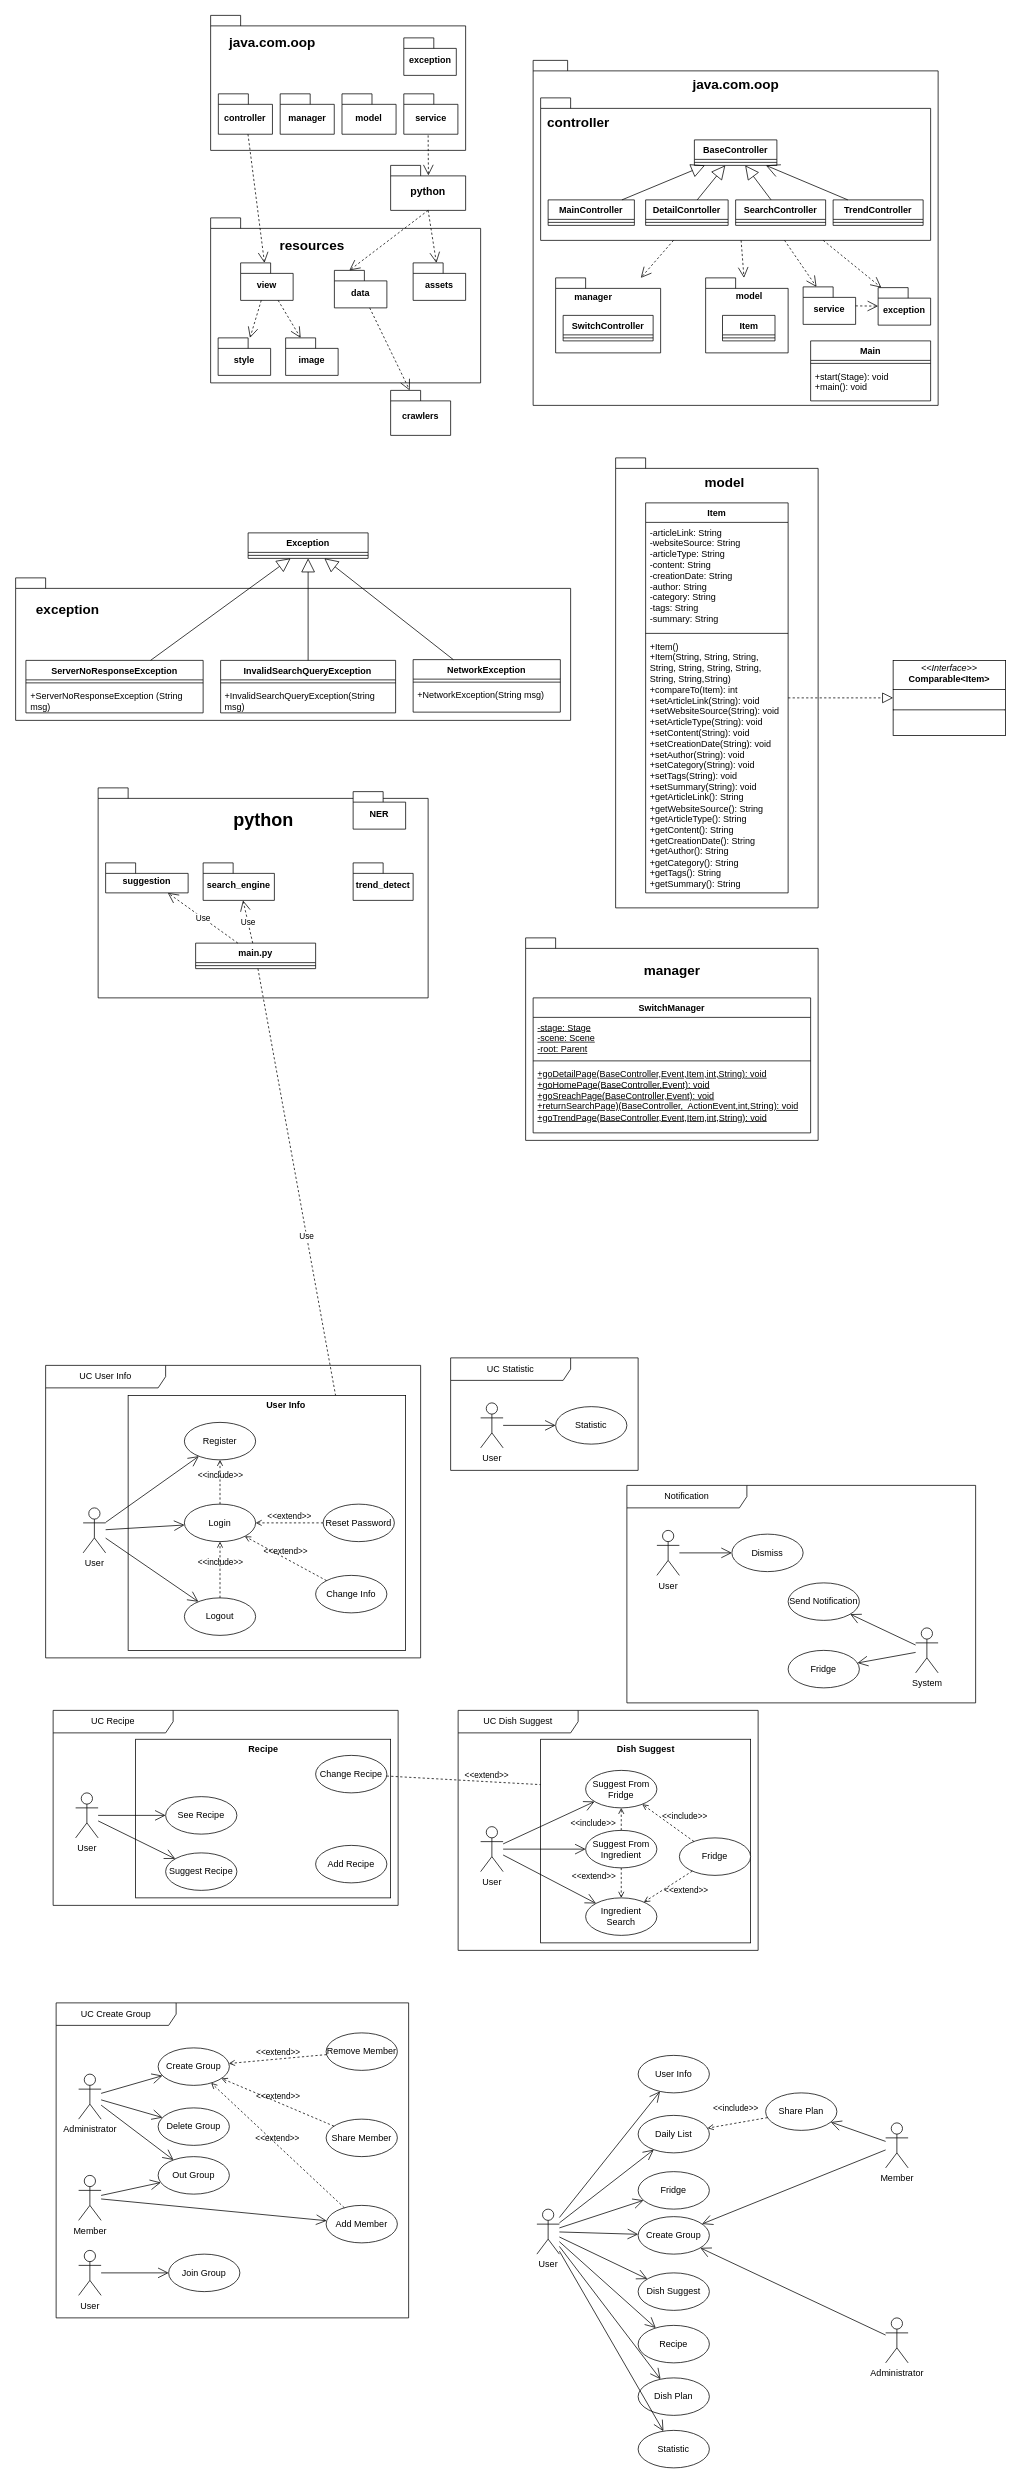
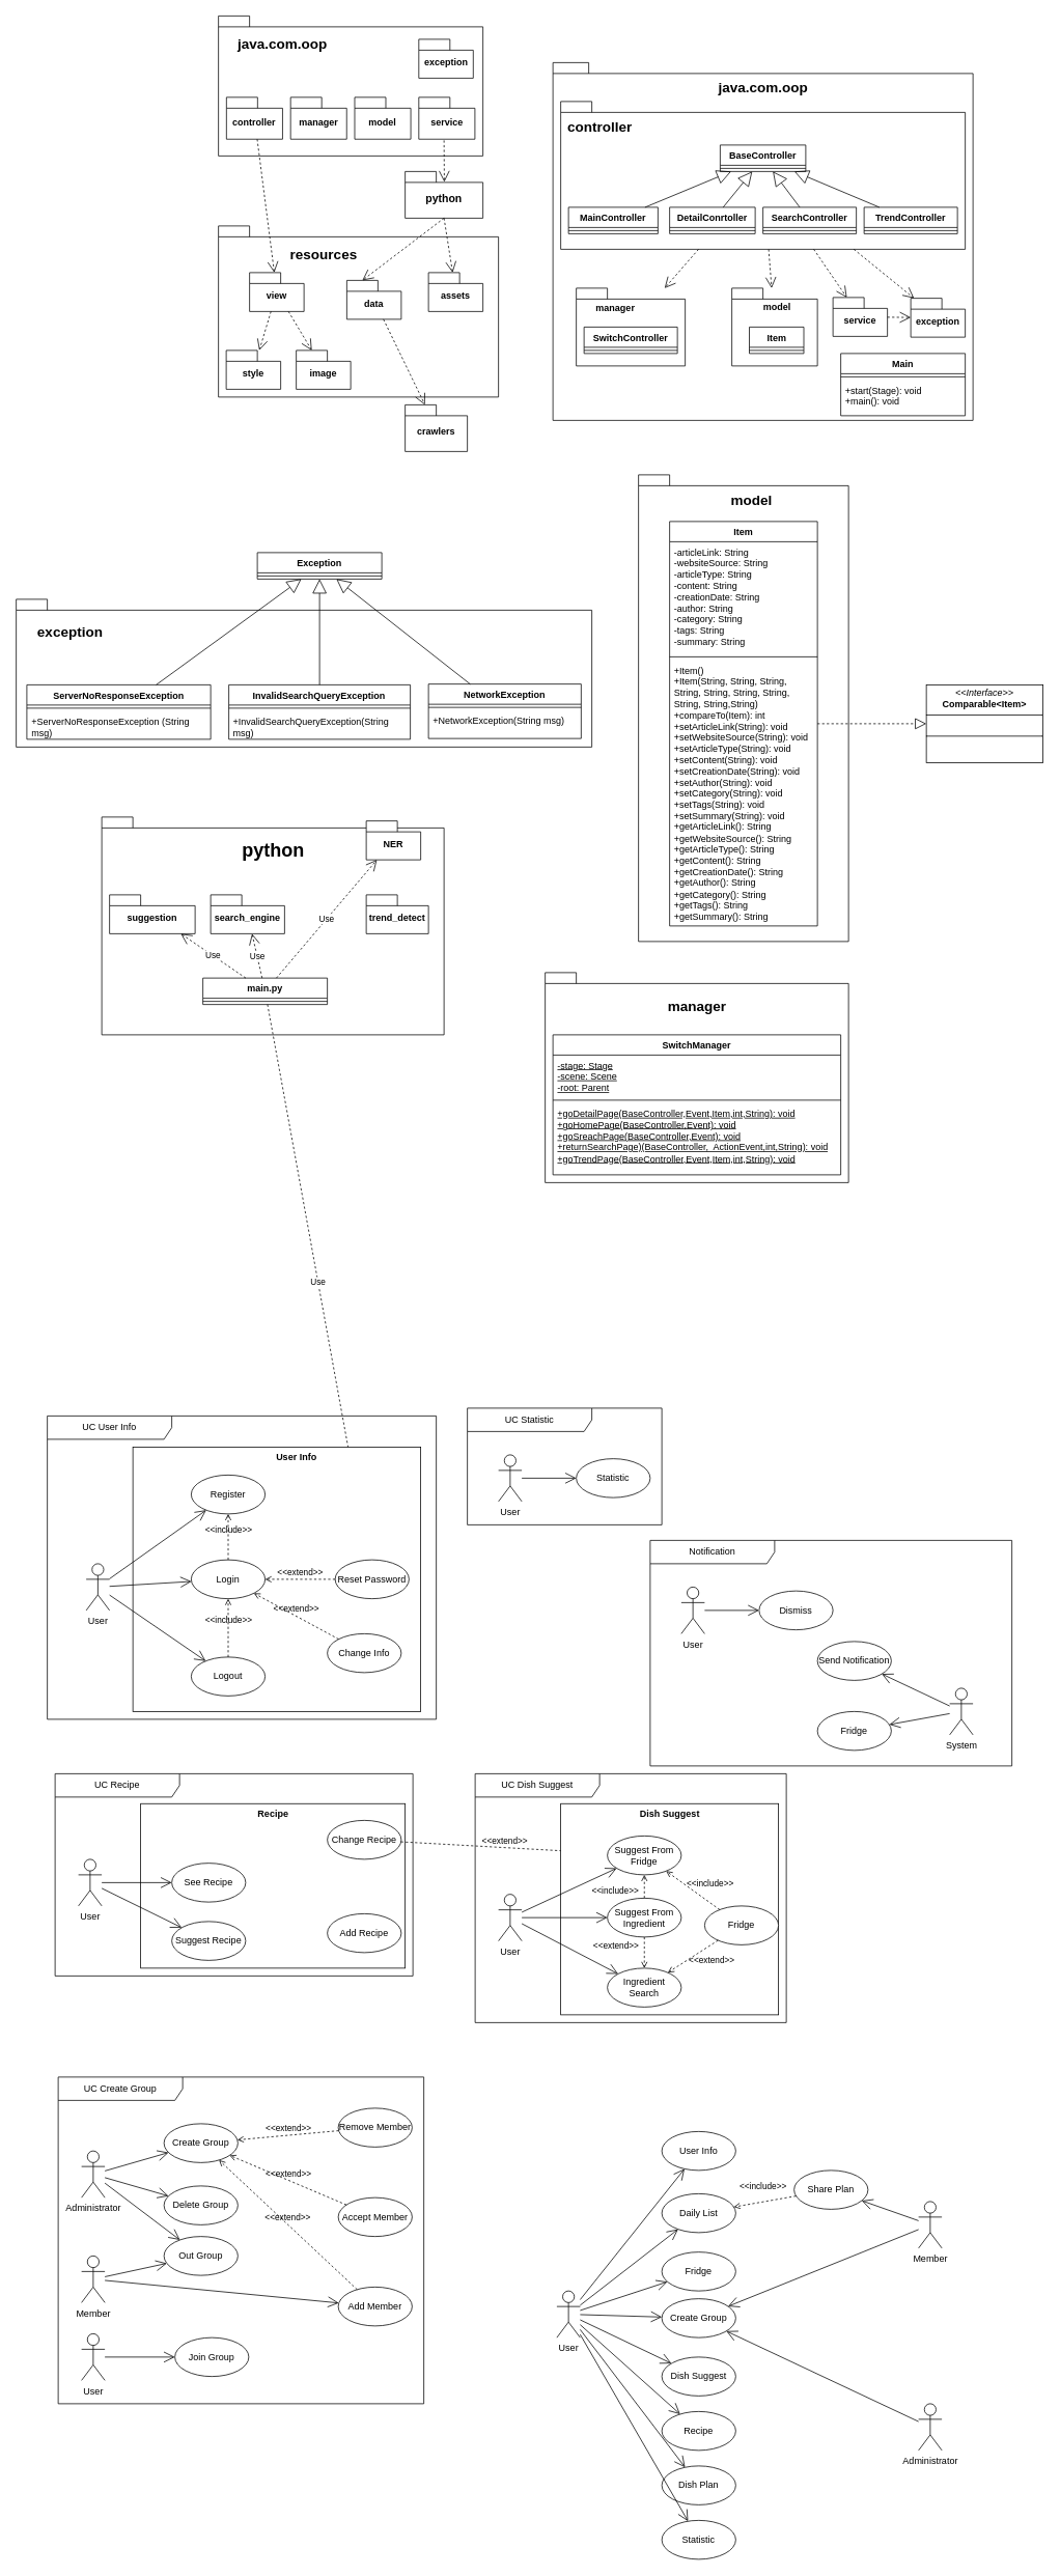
- <mxCell id="44" value="" style="endArrow=open;endSize=16;endFill=0;html=1;rounded=0;" parent="31" source="42" target="40" edge="1"><mxGeometry width="160" relative="1" as="geometry"><mxPoint x="370.005" y="46" as="sourcePoint" /><mxPoint x="479.255" y="92" as="targetPoint" /></mxGeometry></mxCell>
+ <mxCell id="44" value="" style="endArrow=block;endSize=16;endFill=0;html=1;rounded=0;" parent="31" source="42" target="40" edge="1"><mxGeometry width="160" relative="1" as="geometry"><mxPoint x="370.005" y="46" as="sourcePoint" /><mxPoint x="479.255" y="92" as="targetPoint" /></mxGeometry></mxCell>
- <mxCell id="78" value="suggestion" style="shape=folder;fontStyle=1;spacingTop=10;tabWidth=40;tabHeight=14;tabPosition=left;html=1;whiteSpace=wrap;" parent="72" vertex="1"><mxGeometry x="10" y="100" width="110" height="40" as="geometry" /></mxCell>
+ <mxCell id="78" value="suggestion" style="shape=folder;fontStyle=1;spacingTop=10;tabWidth=40;tabHeight=14;tabPosition=left;html=1;whiteSpace=wrap;" parent="72" vertex="1"><mxGeometry x="10" y="100" width="110" height="50" as="geometry" /></mxCell>
+ <mxCell id="83" value="Use" style="endArrow=open;endSize=12;dashed=1;html=1;rounded=0;" parent="72" source="79" target="77" edge="1"><mxGeometry width="160" relative="1" as="geometry"><mxPoint x="330" y="190" as="sourcePoint" /><mxPoint x="490" y="190" as="targetPoint" /></mxGeometry></mxCell>
- <mxCell id="167" value="&lt;span style=&quot;background-color: initial;&quot;&gt;Share Member&lt;/span&gt;" style="ellipse;whiteSpace=wrap;html=1;" vertex="1" parent="157"><mxGeometry x="360" y="155" width="95" height="50" as="geometry" /></mxCell>
+ <mxCell id="167" value="&lt;span style=&quot;background-color: initial;&quot;&gt;Accept Member&lt;/span&gt;" style="ellipse;whiteSpace=wrap;html=1;" vertex="1" parent="157"><mxGeometry x="360" y="155" width="95" height="50" as="geometry" /></mxCell>
